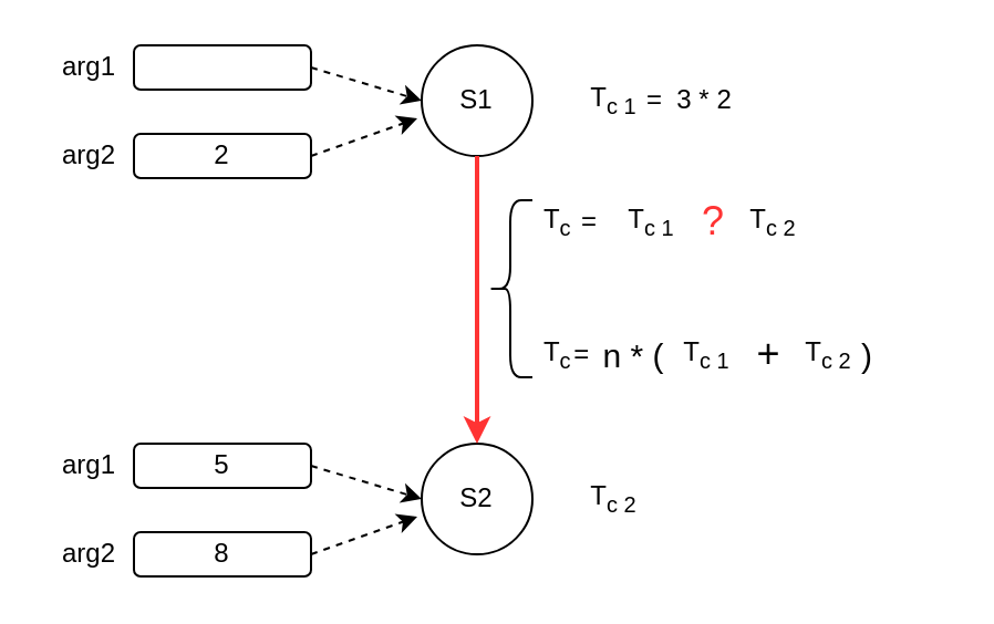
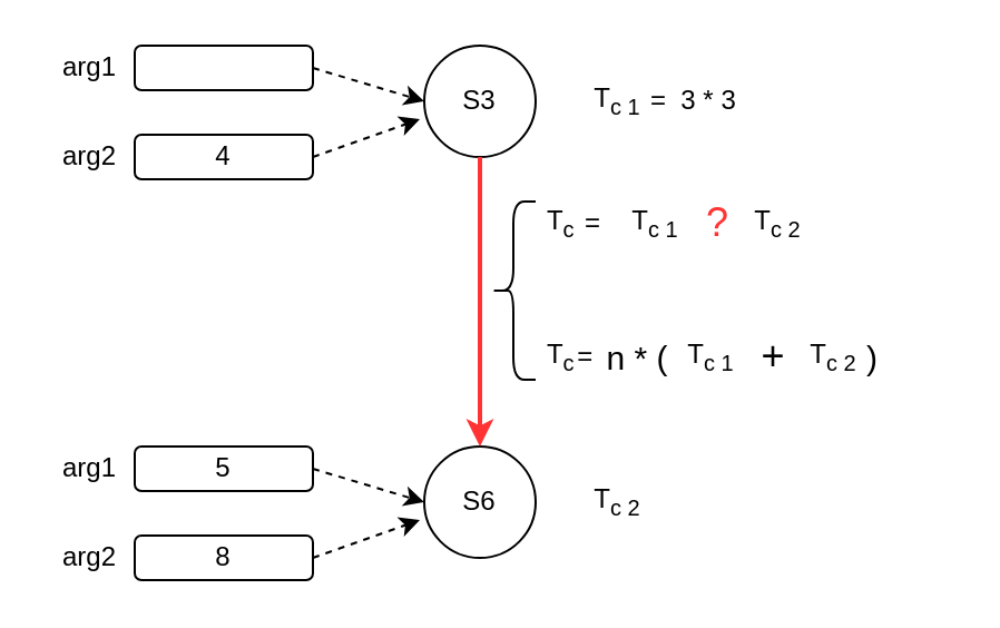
- <mxCell id="16" value="S1" style="text;html=1;strokeColor=none;fillColor=none;align=center;verticalAlign=middle;whiteSpace=wrap;rounded=0;" parent="1" vertex="1"><mxGeometry x="195" y="35" width="40" height="20" as="geometry" /></mxCell>
+ <mxCell id="16" value="S3" style="text;html=1;strokeColor=none;fillColor=none;align=center;verticalAlign=middle;whiteSpace=wrap;rounded=0;" parent="1" vertex="1"><mxGeometry x="195" y="35" width="40" height="20" as="geometry" /></mxCell>
- <mxCell id="23" value="=&amp;nbsp; 3 * 2" style="text;html=1;strokeColor=none;fillColor=none;align=left;verticalAlign=middle;whiteSpace=wrap;rounded=0;" parent="1" vertex="1"><mxGeometry x="290" y="35" width="56" height="20" as="geometry" /></mxCell>
+ <mxCell id="23" value="=&amp;nbsp; 3 * 3" style="text;html=1;strokeColor=none;fillColor=none;align=left;verticalAlign=middle;whiteSpace=wrap;rounded=0;" parent="1" vertex="1"><mxGeometry x="290" y="35" width="56" height="20" as="geometry" /></mxCell>
- <mxCell id="18" value="2" style="text;html=1;strokeColor=none;fillColor=none;align=center;verticalAlign=middle;whiteSpace=wrap;rounded=0;" parent="1" vertex="1"><mxGeometry x="70" y="60" width="60" height="20" as="geometry" /></mxCell>
+ <mxCell id="18" value="4" style="text;html=1;strokeColor=none;fillColor=none;align=center;verticalAlign=middle;whiteSpace=wrap;rounded=0;" parent="1" vertex="1"><mxGeometry x="70" y="60" width="60" height="20" as="geometry" /></mxCell>
- <mxCell id="17" value="S2" style="text;html=1;strokeColor=none;fillColor=none;align=center;verticalAlign=middle;whiteSpace=wrap;rounded=0;" parent="1" vertex="1"><mxGeometry x="195" y="215" width="40" height="20" as="geometry" /></mxCell>
+ <mxCell id="17" value="S6" style="text;html=1;strokeColor=none;fillColor=none;align=center;verticalAlign=middle;whiteSpace=wrap;rounded=0;" parent="1" vertex="1"><mxGeometry x="195" y="215" width="40" height="20" as="geometry" /></mxCell>
